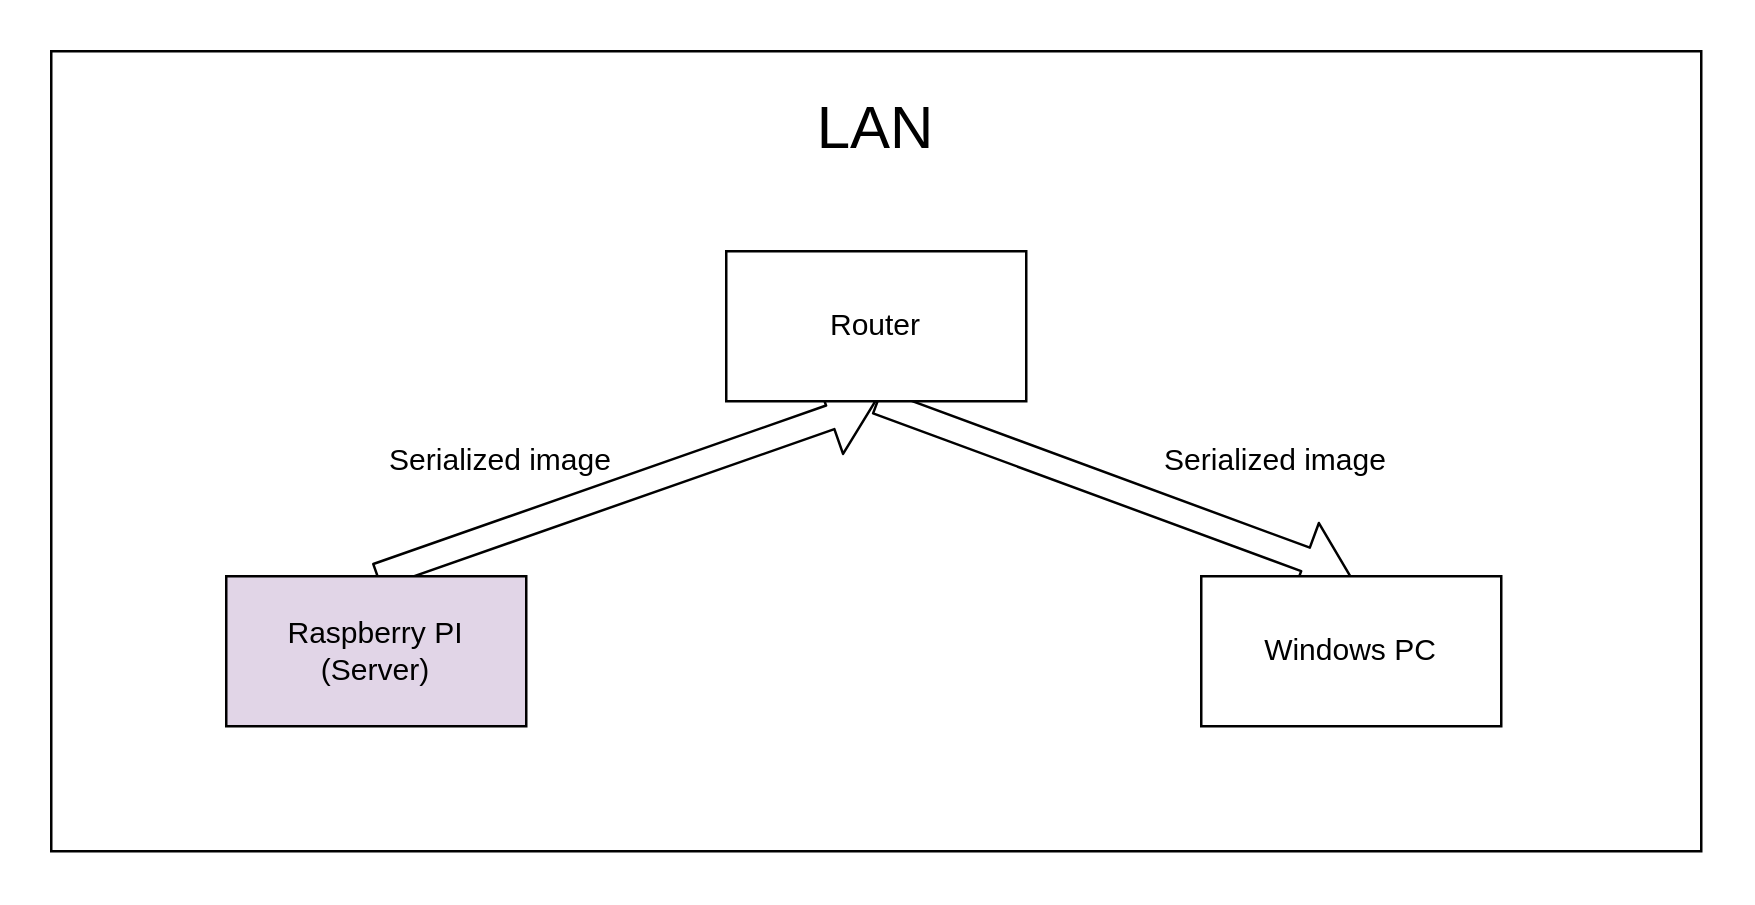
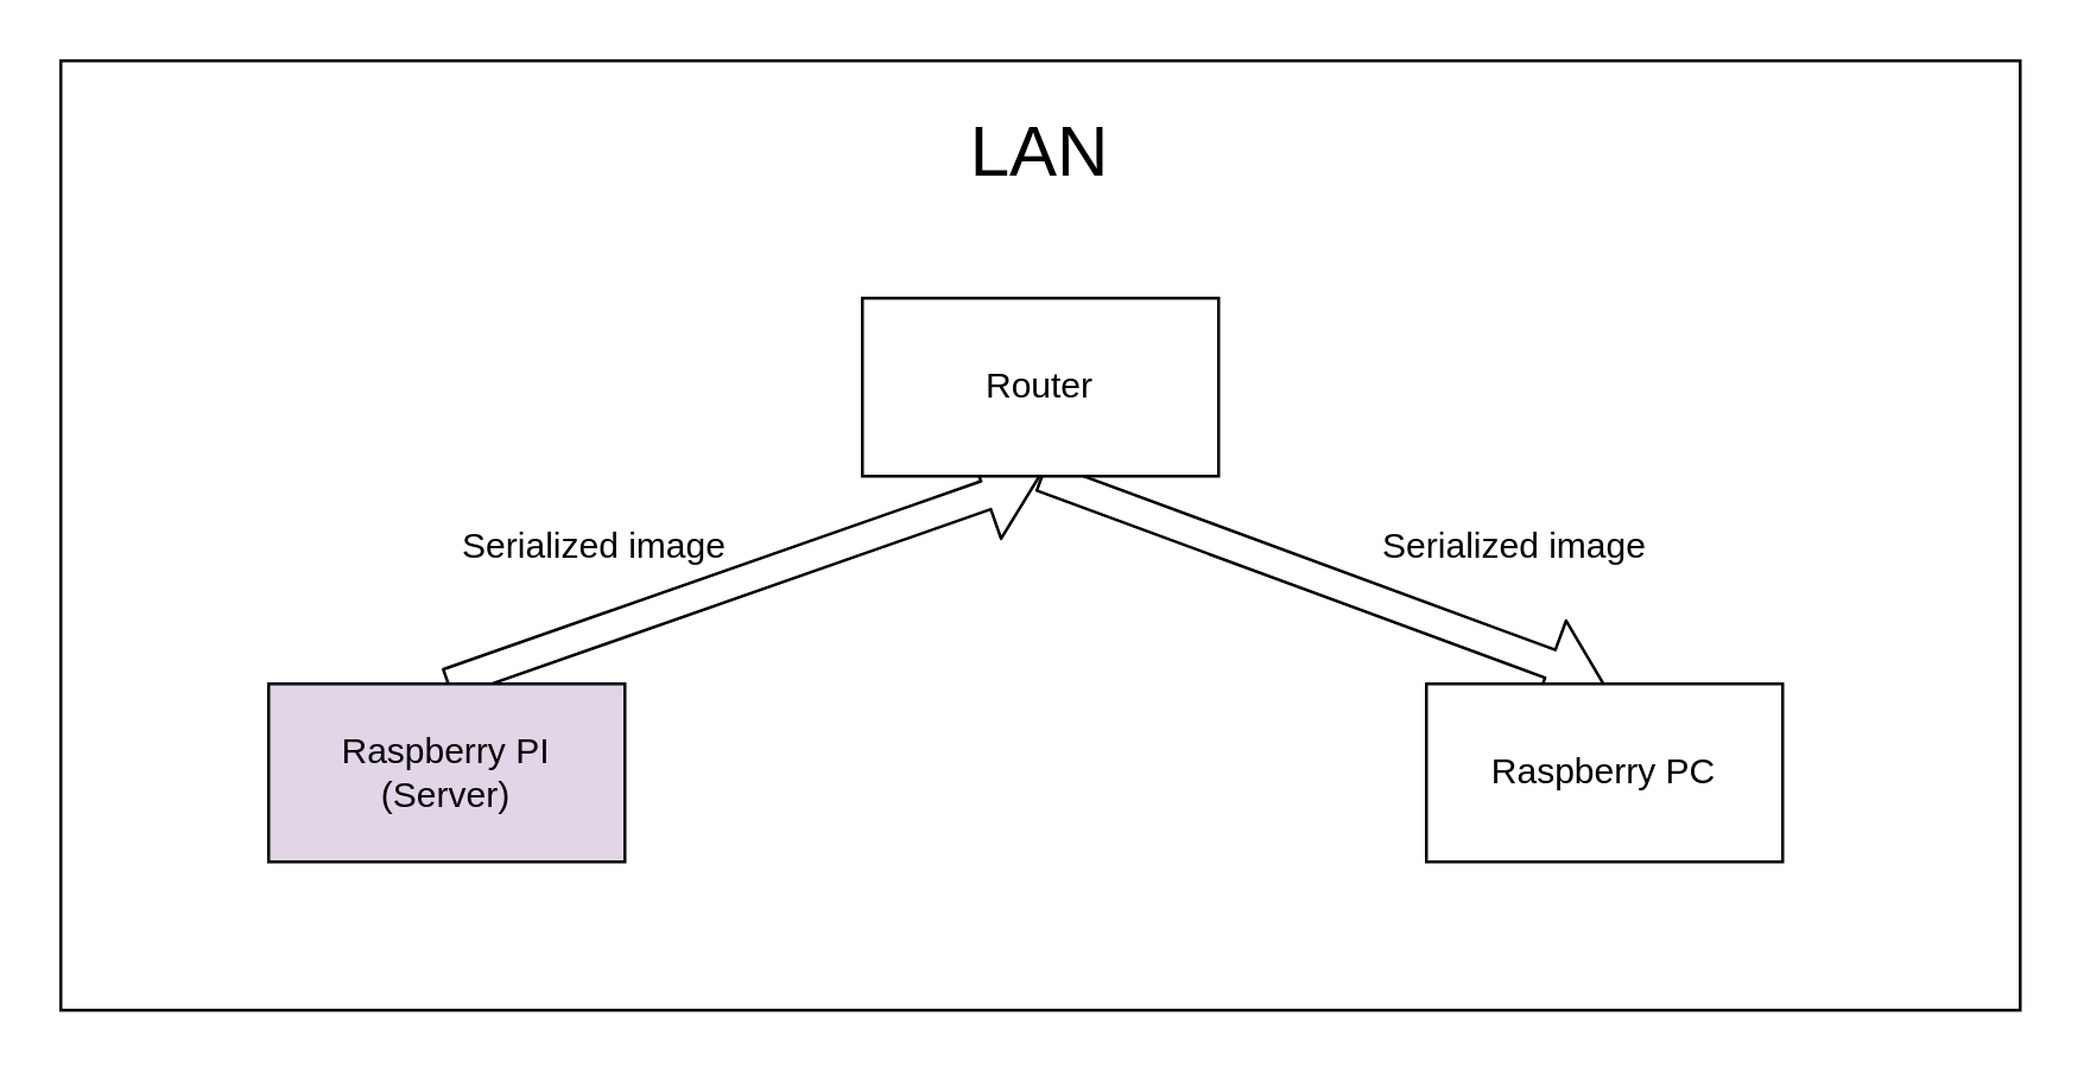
- <mxCell id="6" value="Windows PC" style="whiteSpace=wrap;html=1;" vertex="1" parent="1"><mxGeometry x="480" y="230" width="120" height="60" as="geometry" /></mxCell>
+ <mxCell id="6" value="Raspberry PC" style="whiteSpace=wrap;html=1;" vertex="1" parent="1"><mxGeometry x="480" y="230" width="120" height="60" as="geometry" /></mxCell>
